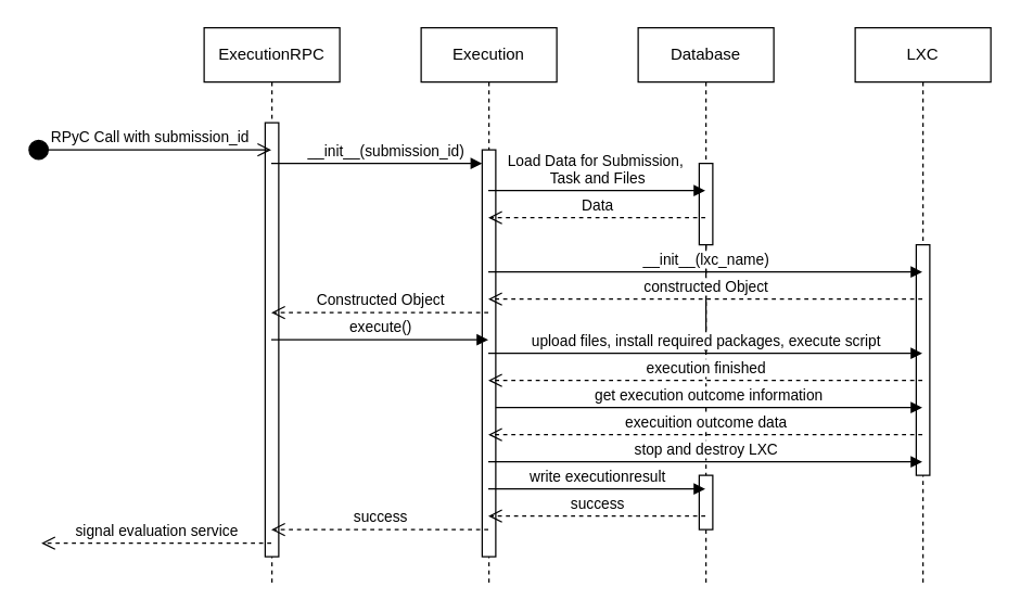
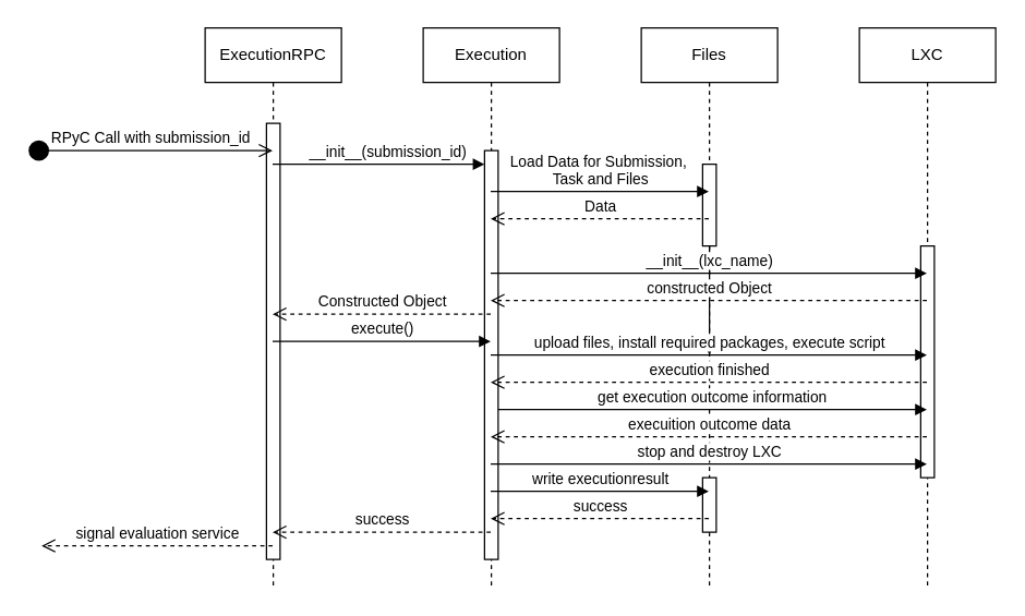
- <mxCell id="4" value="Database" style="shape=umlLifeline;perimeter=lifelinePerimeter;whiteSpace=wrap;html=1;container=1;dropTarget=0;collapsible=0;recursiveResize=0;outlineConnect=0;portConstraint=eastwest;newEdgeStyle={&quot;edgeStyle&quot;:&quot;elbowEdgeStyle&quot;,&quot;elbow&quot;:&quot;vertical&quot;,&quot;curved&quot;:0,&quot;rounded&quot;:0};sketch=0;" parent="1" vertex="1"><mxGeometry x="470" y="20" width="100" height="410" as="geometry" /></mxCell>
+ <mxCell id="4" value="Files" style="shape=umlLifeline;perimeter=lifelinePerimeter;whiteSpace=wrap;html=1;container=1;dropTarget=0;collapsible=0;recursiveResize=0;outlineConnect=0;portConstraint=eastwest;newEdgeStyle={&quot;edgeStyle&quot;:&quot;elbowEdgeStyle&quot;,&quot;elbow&quot;:&quot;vertical&quot;,&quot;curved&quot;:0,&quot;rounded&quot;:0};sketch=0;" parent="1" vertex="1"><mxGeometry x="470" y="20" width="100" height="410" as="geometry" /></mxCell>
